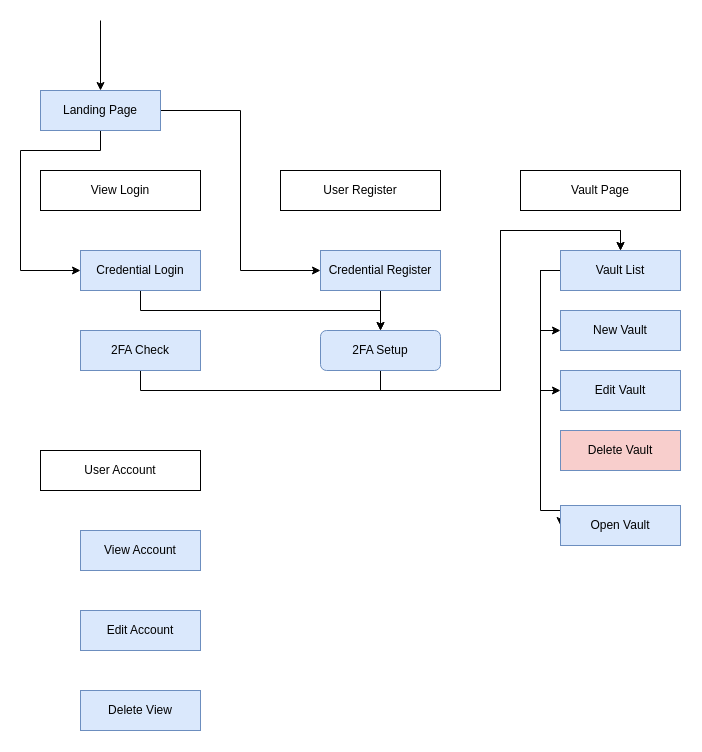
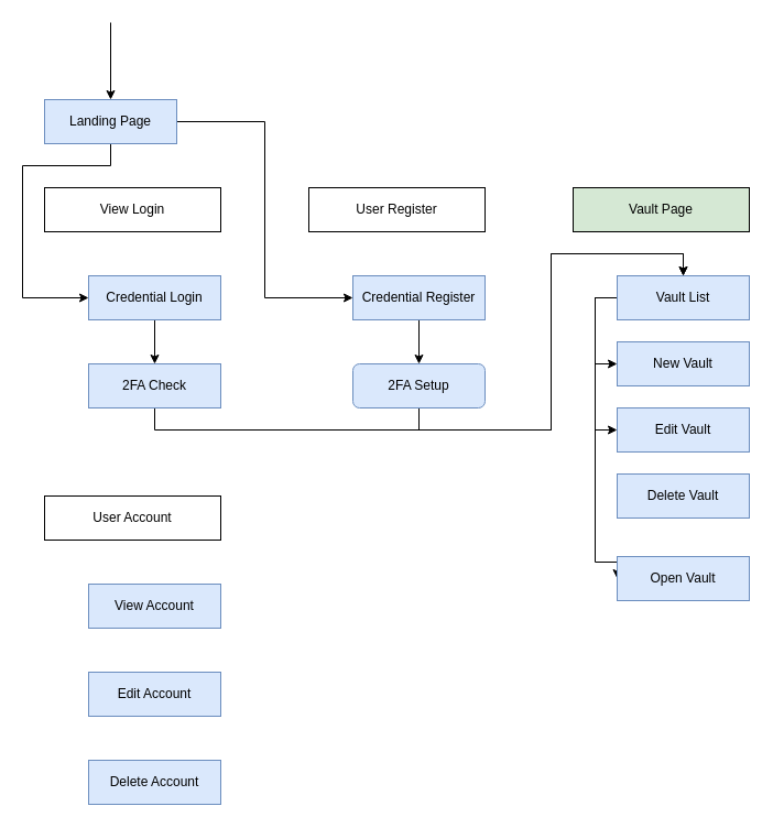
- <mxCell id="15" value="Vault Page" style="rounded=0;whiteSpace=wrap;html=1;" vertex="1" parent="1"><mxGeometry x="520" y="170" width="160" height="40" as="geometry" /></mxCell>
+ <mxCell id="15" value="Vault Page" style="rounded=0;whiteSpace=wrap;html=1;fillColor=#d5e8d4;" vertex="1" parent="1"><mxGeometry x="520" y="170" width="160" height="40" as="geometry" /></mxCell>
- <mxCell id="9" style="edgeStyle=orthogonalEdgeStyle;rounded=0;orthogonalLoop=1;jettySize=auto;html=1;exitX=0.5;exitY=1;exitDx=0;exitDy=0;" edge="1" parent="1" source="10" target="14"><mxGeometry relative="1" as="geometry" /></mxCell>
+ <mxCell id="9" style="edgeStyle=orthogonalEdgeStyle;rounded=0;orthogonalLoop=1;jettySize=auto;html=1;exitX=0.5;exitY=1;exitDx=0;exitDy=0;entryX=0.5;entryY=0;entryDx=0;entryDy=0;" edge="1" parent="1" source="10" target="7"><mxGeometry relative="1" as="geometry" /></mxCell>
- <mxCell id="22" value="Delete Vault" style="rounded=0;whiteSpace=wrap;html=1;fillColor=#f8cecc;strokeColor=#6c8ebf;" vertex="1" parent="1"><mxGeometry x="560" y="430" width="120" height="40" as="geometry" /></mxCell>
+ <mxCell id="22" value="Delete Vault" style="rounded=0;whiteSpace=wrap;html=1;fillColor=#dae8fc;strokeColor=#6c8ebf;" vertex="1" parent="1"><mxGeometry x="560" y="430" width="120" height="40" as="geometry" /></mxCell>
- <mxCell id="28" value="Delete View" style="rounded=0;whiteSpace=wrap;html=1;fillColor=#dae8fc;strokeColor=#6c8ebf;" vertex="1" parent="1"><mxGeometry x="80" y="690" width="120" height="40" as="geometry" /></mxCell>
+ <mxCell id="28" value="Delete Account" style="rounded=0;whiteSpace=wrap;html=1;fillColor=#dae8fc;strokeColor=#6c8ebf;" vertex="1" parent="1"><mxGeometry x="80" y="690" width="120" height="40" as="geometry" /></mxCell>
